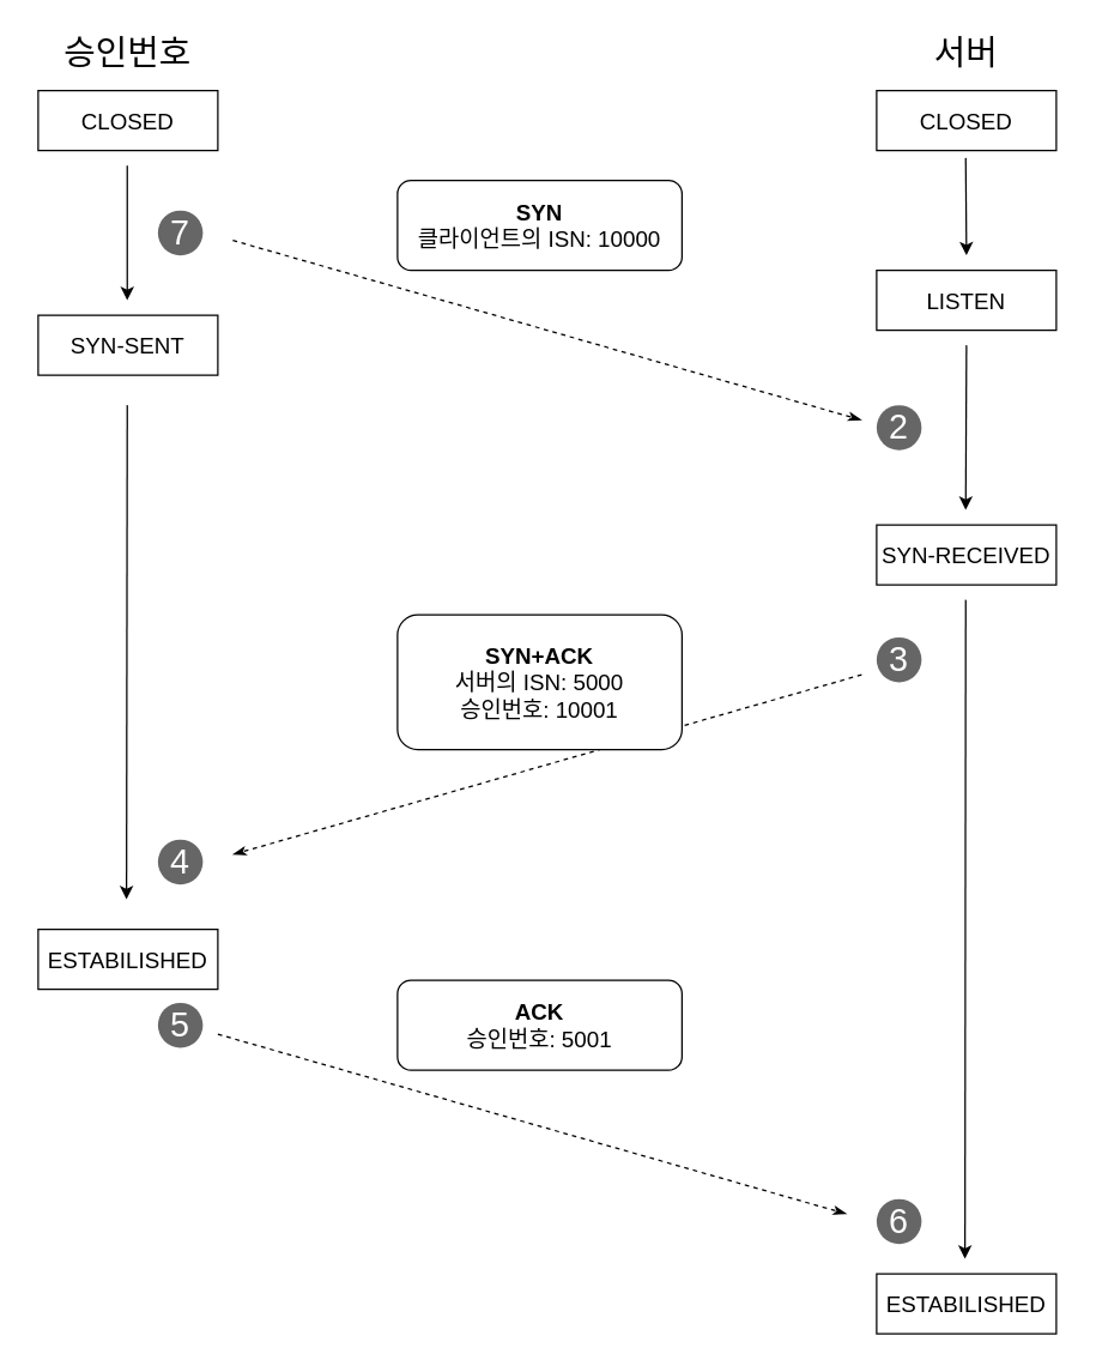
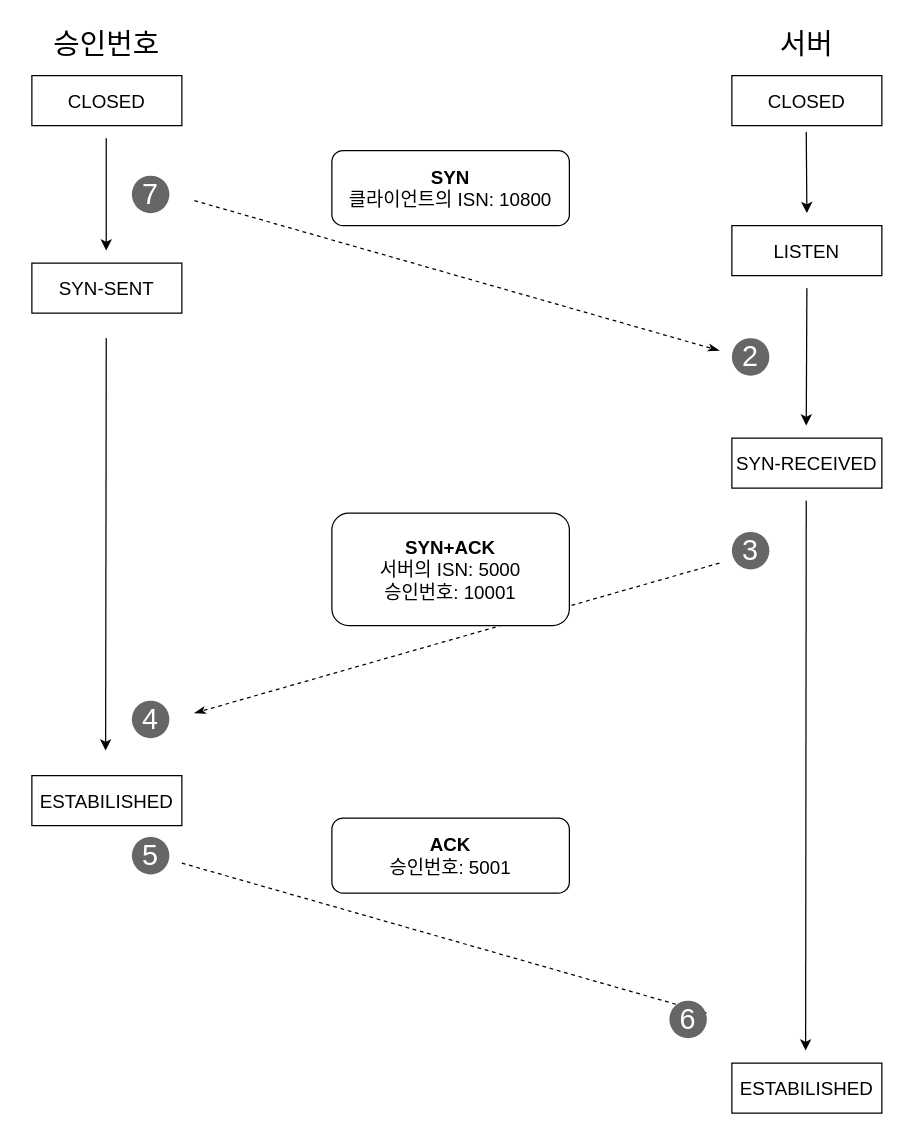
- <mxCell id="11" value="&lt;b style=&quot;font-size: 15px;&quot;&gt;SYN&lt;/b&gt;&lt;br style=&quot;font-size: 15px;&quot;&gt;클라이언트의 ISN: 10000&lt;br style=&quot;font-size: 15px;&quot;&gt;" style="rounded=1;whiteSpace=wrap;html=1;fontSize=15;" parent="1" vertex="1"><mxGeometry x="265" y="120" width="190" height="60" as="geometry" /></mxCell>
+ <mxCell id="11" value="&lt;b style=&quot;font-size: 15px;&quot;&gt;SYN&lt;/b&gt;&lt;br style=&quot;font-size: 15px;&quot;&gt;클라이언트의 ISN: 10800&lt;br style=&quot;font-size: 15px;&quot;&gt;" style="rounded=1;whiteSpace=wrap;html=1;fontSize=15;" parent="1" vertex="1"><mxGeometry x="265" y="120" width="190" height="60" as="geometry" /></mxCell>
- <mxCell id="25" value="&lt;font style=&quot;font-size: 23px;&quot;&gt;6&lt;/font&gt;" style="ellipse;whiteSpace=wrap;html=1;aspect=fixed;fillColor=#666666;strokeColor=none;fontColor=#FFFFFF;" parent="1" vertex="1"><mxGeometry x="585" y="800" width="30" height="30" as="geometry" /></mxCell>
+ <mxCell id="25" value="&lt;font style=&quot;font-size: 23px;&quot;&gt;6&lt;/font&gt;" style="ellipse;whiteSpace=wrap;html=1;aspect=fixed;fillColor=#666666;strokeColor=none;fontColor=#FFFFFF;" parent="1" vertex="1"><mxGeometry x="535" y="800" width="30" height="30" as="geometry" /></mxCell>
